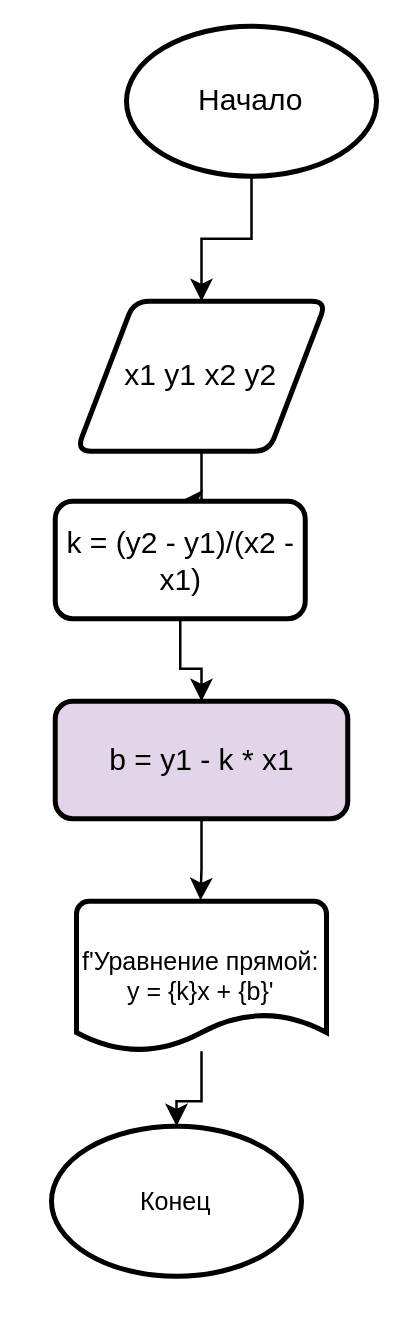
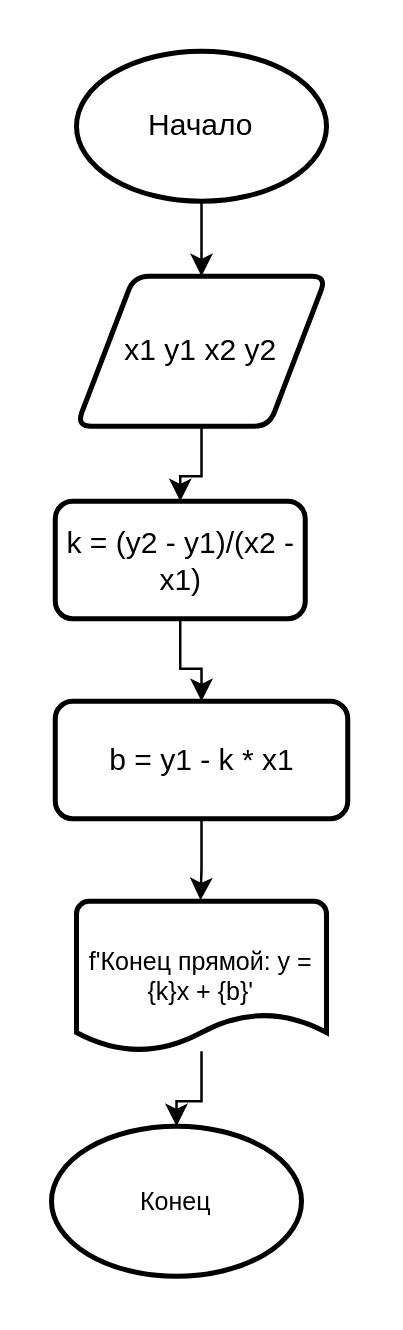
- <mxCell id="3" value="Начало" style="strokeWidth=2;html=1;shape=mxgraph.flowchart.start_1;whiteSpace=wrap;" parent="1" vertex="1"><mxGeometry x="50" y="10" width="100" height="60" as="geometry" /></mxCell>
+ <mxCell id="3" value="Начало" style="strokeWidth=2;html=1;shape=mxgraph.flowchart.start_1;whiteSpace=wrap;" parent="1" vertex="1"><mxGeometry x="30" y="20" width="100" height="60" as="geometry" /></mxCell>
- <mxCell id="5" value="x1 y1 x2 y2" style="verticalLabelPosition=middle;verticalAlign=middle;html=1;strokeWidth=2;shape=parallelogram;perimeter=parallelogramPerimeter;whiteSpace=wrap;rounded=1;arcSize=12;size=0.23;labelPosition=center;align=center;" parent="1" vertex="1"><mxGeometry x="30" y="120" width="100" height="60" as="geometry" /></mxCell>
+ <mxCell id="5" value="x1 y1 x2 y2" style="verticalLabelPosition=middle;verticalAlign=middle;html=1;strokeWidth=2;shape=parallelogram;perimeter=parallelogramPerimeter;whiteSpace=wrap;rounded=1;arcSize=12;size=0.23;labelPosition=center;align=center;" parent="1" vertex="1"><mxGeometry x="30" y="110" width="100" height="60" as="geometry" /></mxCell>
- <mxCell id="9" value="&lt;div&gt;&lt;span&gt;b = y1 - k * x1&lt;/span&gt;&lt;/div&gt;" style="rounded=1;whiteSpace=wrap;html=1;absoluteArcSize=1;arcSize=14;strokeWidth=2;fillColor=#e1d5e7;" parent="1" vertex="1"><mxGeometry x="21.5" y="280" width="117" height="47" as="geometry" /></mxCell>
+ <mxCell id="9" value="&lt;div&gt;&lt;span&gt;b = y1 - k * x1&lt;/span&gt;&lt;/div&gt;" style="rounded=1;whiteSpace=wrap;html=1;absoluteArcSize=1;arcSize=14;strokeWidth=2;" parent="1" vertex="1"><mxGeometry x="21.5" y="280" width="117" height="47" as="geometry" /></mxCell>
- <mxCell id="11" value="&lt;span style=&quot;font-size: 10px;&quot;&gt;f'Уравнение прямой: y = {k}x + {b}'&lt;/span&gt;" style="strokeWidth=2;html=1;shape=mxgraph.flowchart.document2;whiteSpace=wrap;size=0.25;fontSize=10;" parent="1" vertex="1"><mxGeometry x="30" y="360" width="100" height="60" as="geometry" /></mxCell>
+ <mxCell id="11" value="&lt;span style=&quot;font-size: 10px;&quot;&gt;f'Конец прямой: y = {k}x + {b}'&lt;/span&gt;" style="strokeWidth=2;html=1;shape=mxgraph.flowchart.document2;whiteSpace=wrap;size=0.25;fontSize=10;" parent="1" vertex="1"><mxGeometry x="30" y="360" width="100" height="60" as="geometry" /></mxCell>
